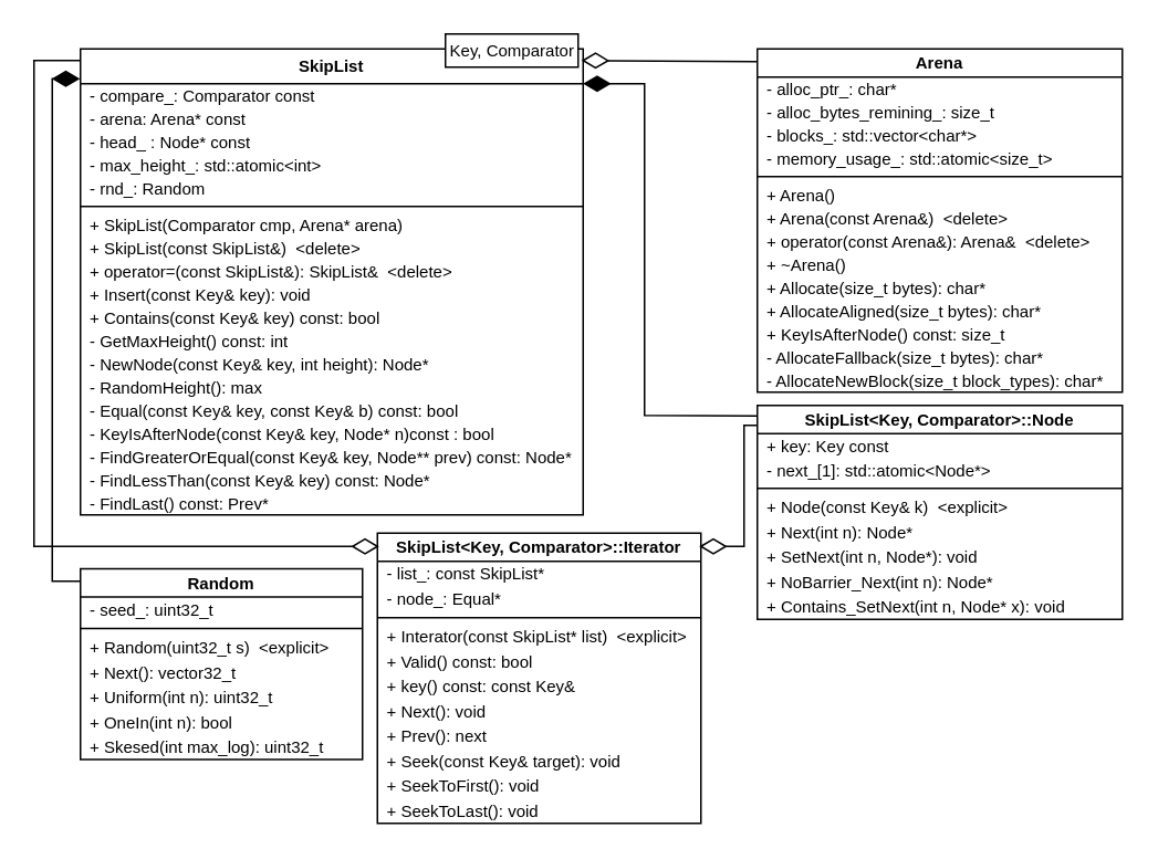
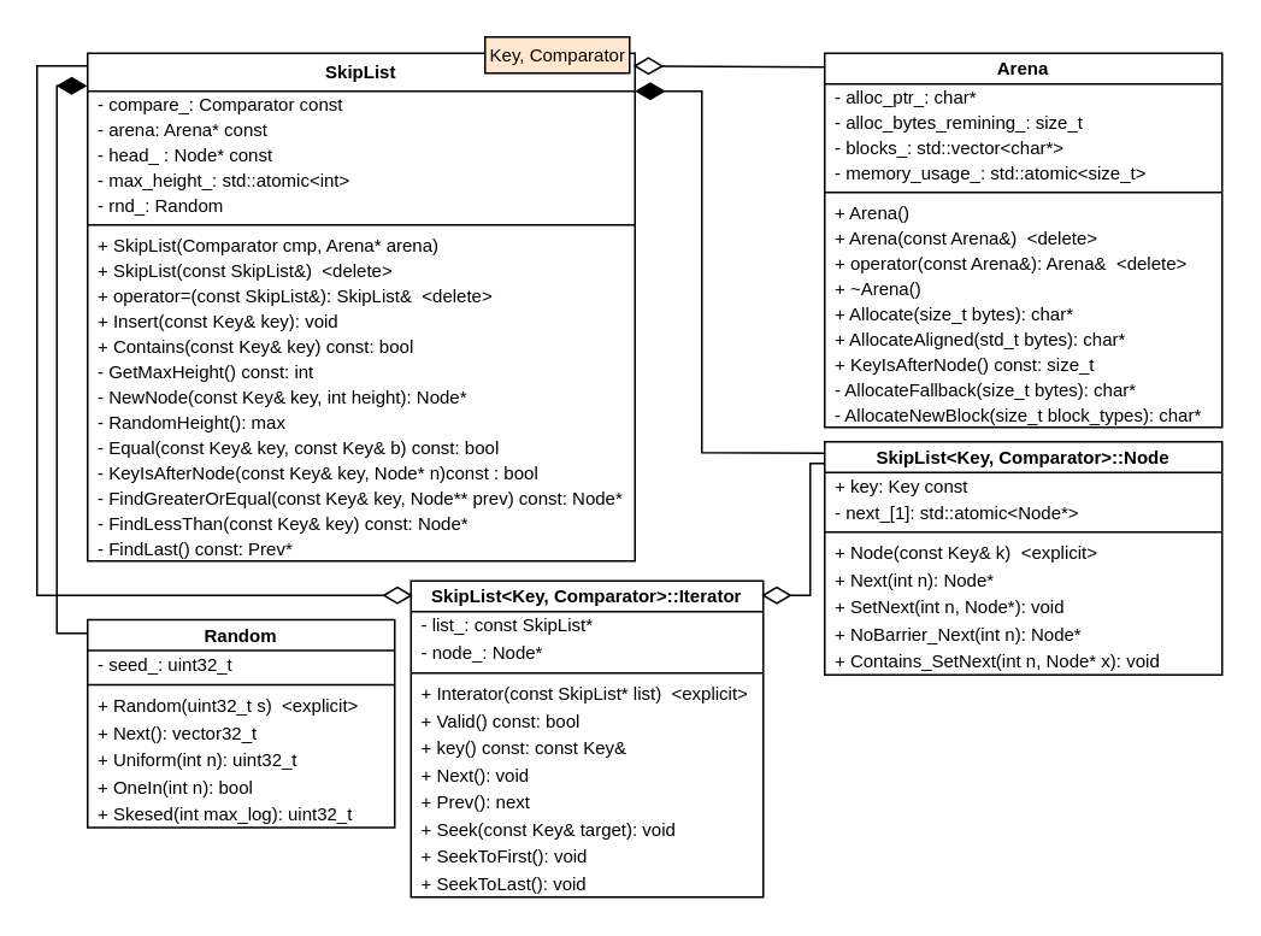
- <mxCell id="22" value="&lt;span style=&quot;text-align: left&quot;&gt;Key, Comparator&lt;/span&gt;" style="html=1;fontSize=10;" parent="1" vertex="1"><mxGeometry x="268" y="20" width="80" height="20" as="geometry" /></mxCell>
+ <mxCell id="22" value="&lt;span style=&quot;text-align: left&quot;&gt;Key, Comparator&lt;/span&gt;" style="html=1;fontSize=10;fillColor=#ffe6cc;" parent="1" vertex="1"><mxGeometry x="268" y="20" width="80" height="20" as="geometry" /></mxCell>
- <mxCell id="43" value="+ AllocateAligned(size_t bytes): char*" style="text;strokeColor=none;fillColor=none;align=left;verticalAlign=middle;spacingLeft=4;spacingRight=4;overflow=hidden;rotatable=0;points=[[0,0.5],[1,0.5]];portConstraint=eastwest;fontSize=10;fontStyle=0" parent="32" vertex="1"><mxGeometry y="151" width="220" height="14" as="geometry" /></mxCell>
+ <mxCell id="43" value="+ AllocateAligned(std_t bytes): char*" style="text;strokeColor=none;fillColor=none;align=left;verticalAlign=middle;spacingLeft=4;spacingRight=4;overflow=hidden;rotatable=0;points=[[0,0.5],[1,0.5]];portConstraint=eastwest;fontSize=10;fontStyle=0" parent="32" vertex="1"><mxGeometry y="151" width="220" height="14" as="geometry" /></mxCell>
- <mxCell id="60" value="- node_: Equal*" style="text;strokeColor=none;fillColor=none;align=left;verticalAlign=middle;spacingLeft=4;spacingRight=4;overflow=hidden;rotatable=0;points=[[0,0.5],[1,0.5]];portConstraint=eastwest;fontSize=10;" vertex="1" parent="58"><mxGeometry y="32" width="195" height="15" as="geometry" /></mxCell>
+ <mxCell id="60" value="- node_: Node*" style="text;strokeColor=none;fillColor=none;align=left;verticalAlign=middle;spacingLeft=4;spacingRight=4;overflow=hidden;rotatable=0;points=[[0,0.5],[1,0.5]];portConstraint=eastwest;fontSize=10;" vertex="1" parent="58"><mxGeometry y="32" width="195" height="15" as="geometry" /></mxCell>
